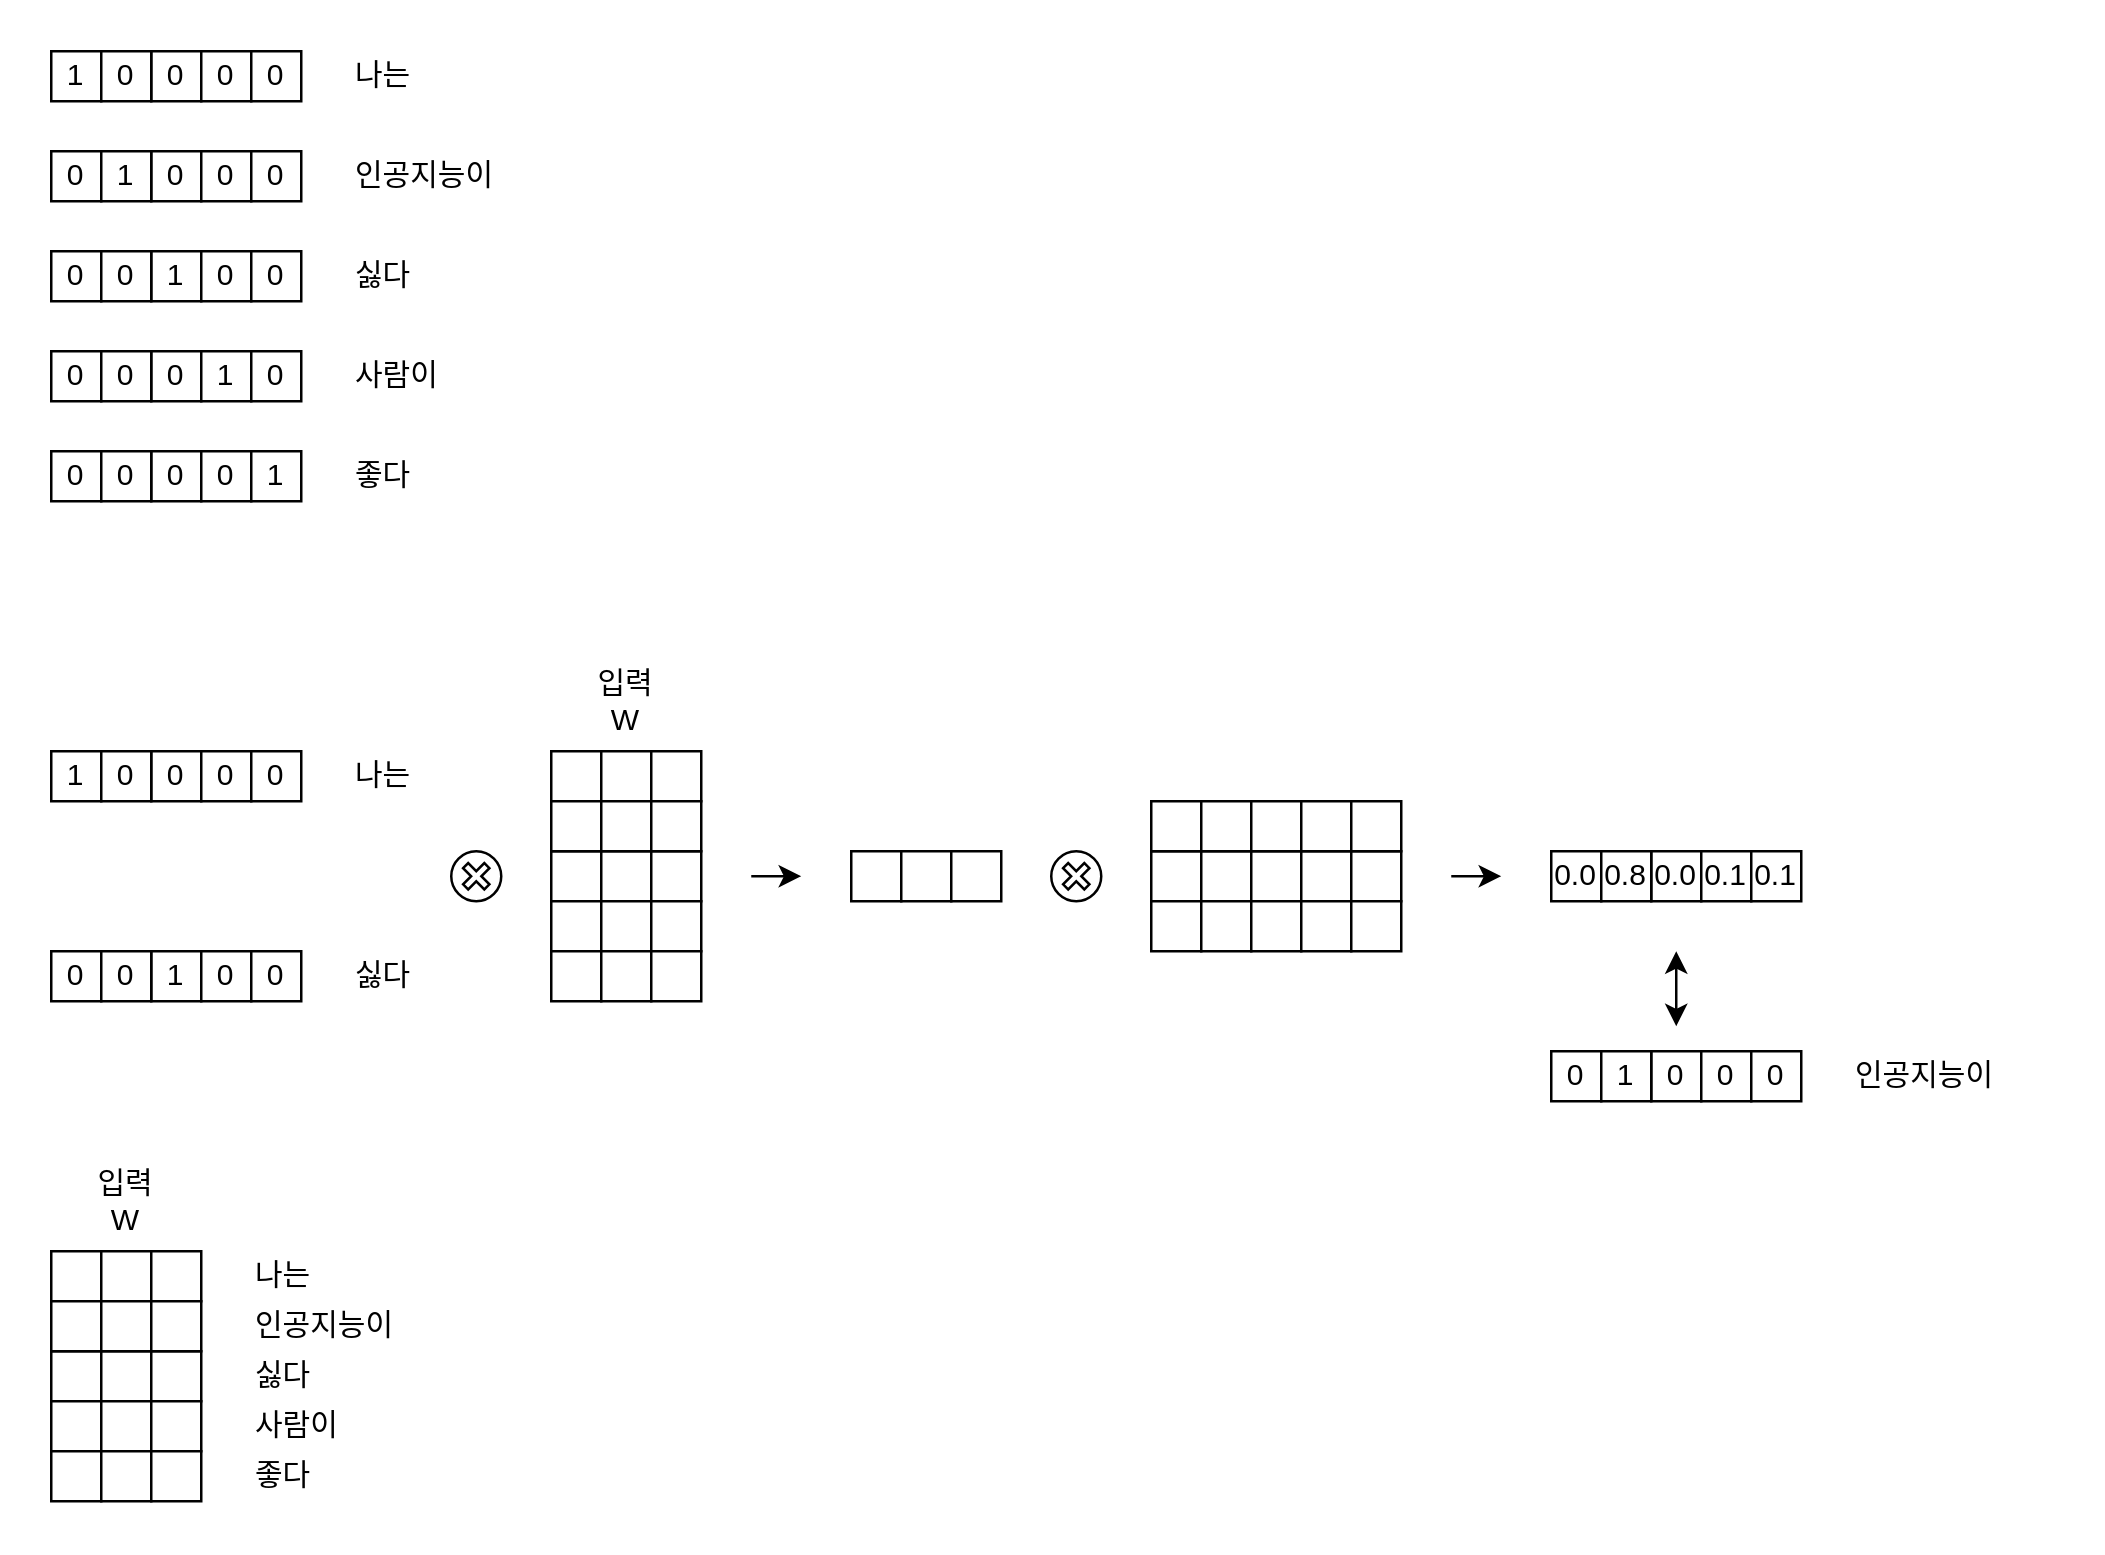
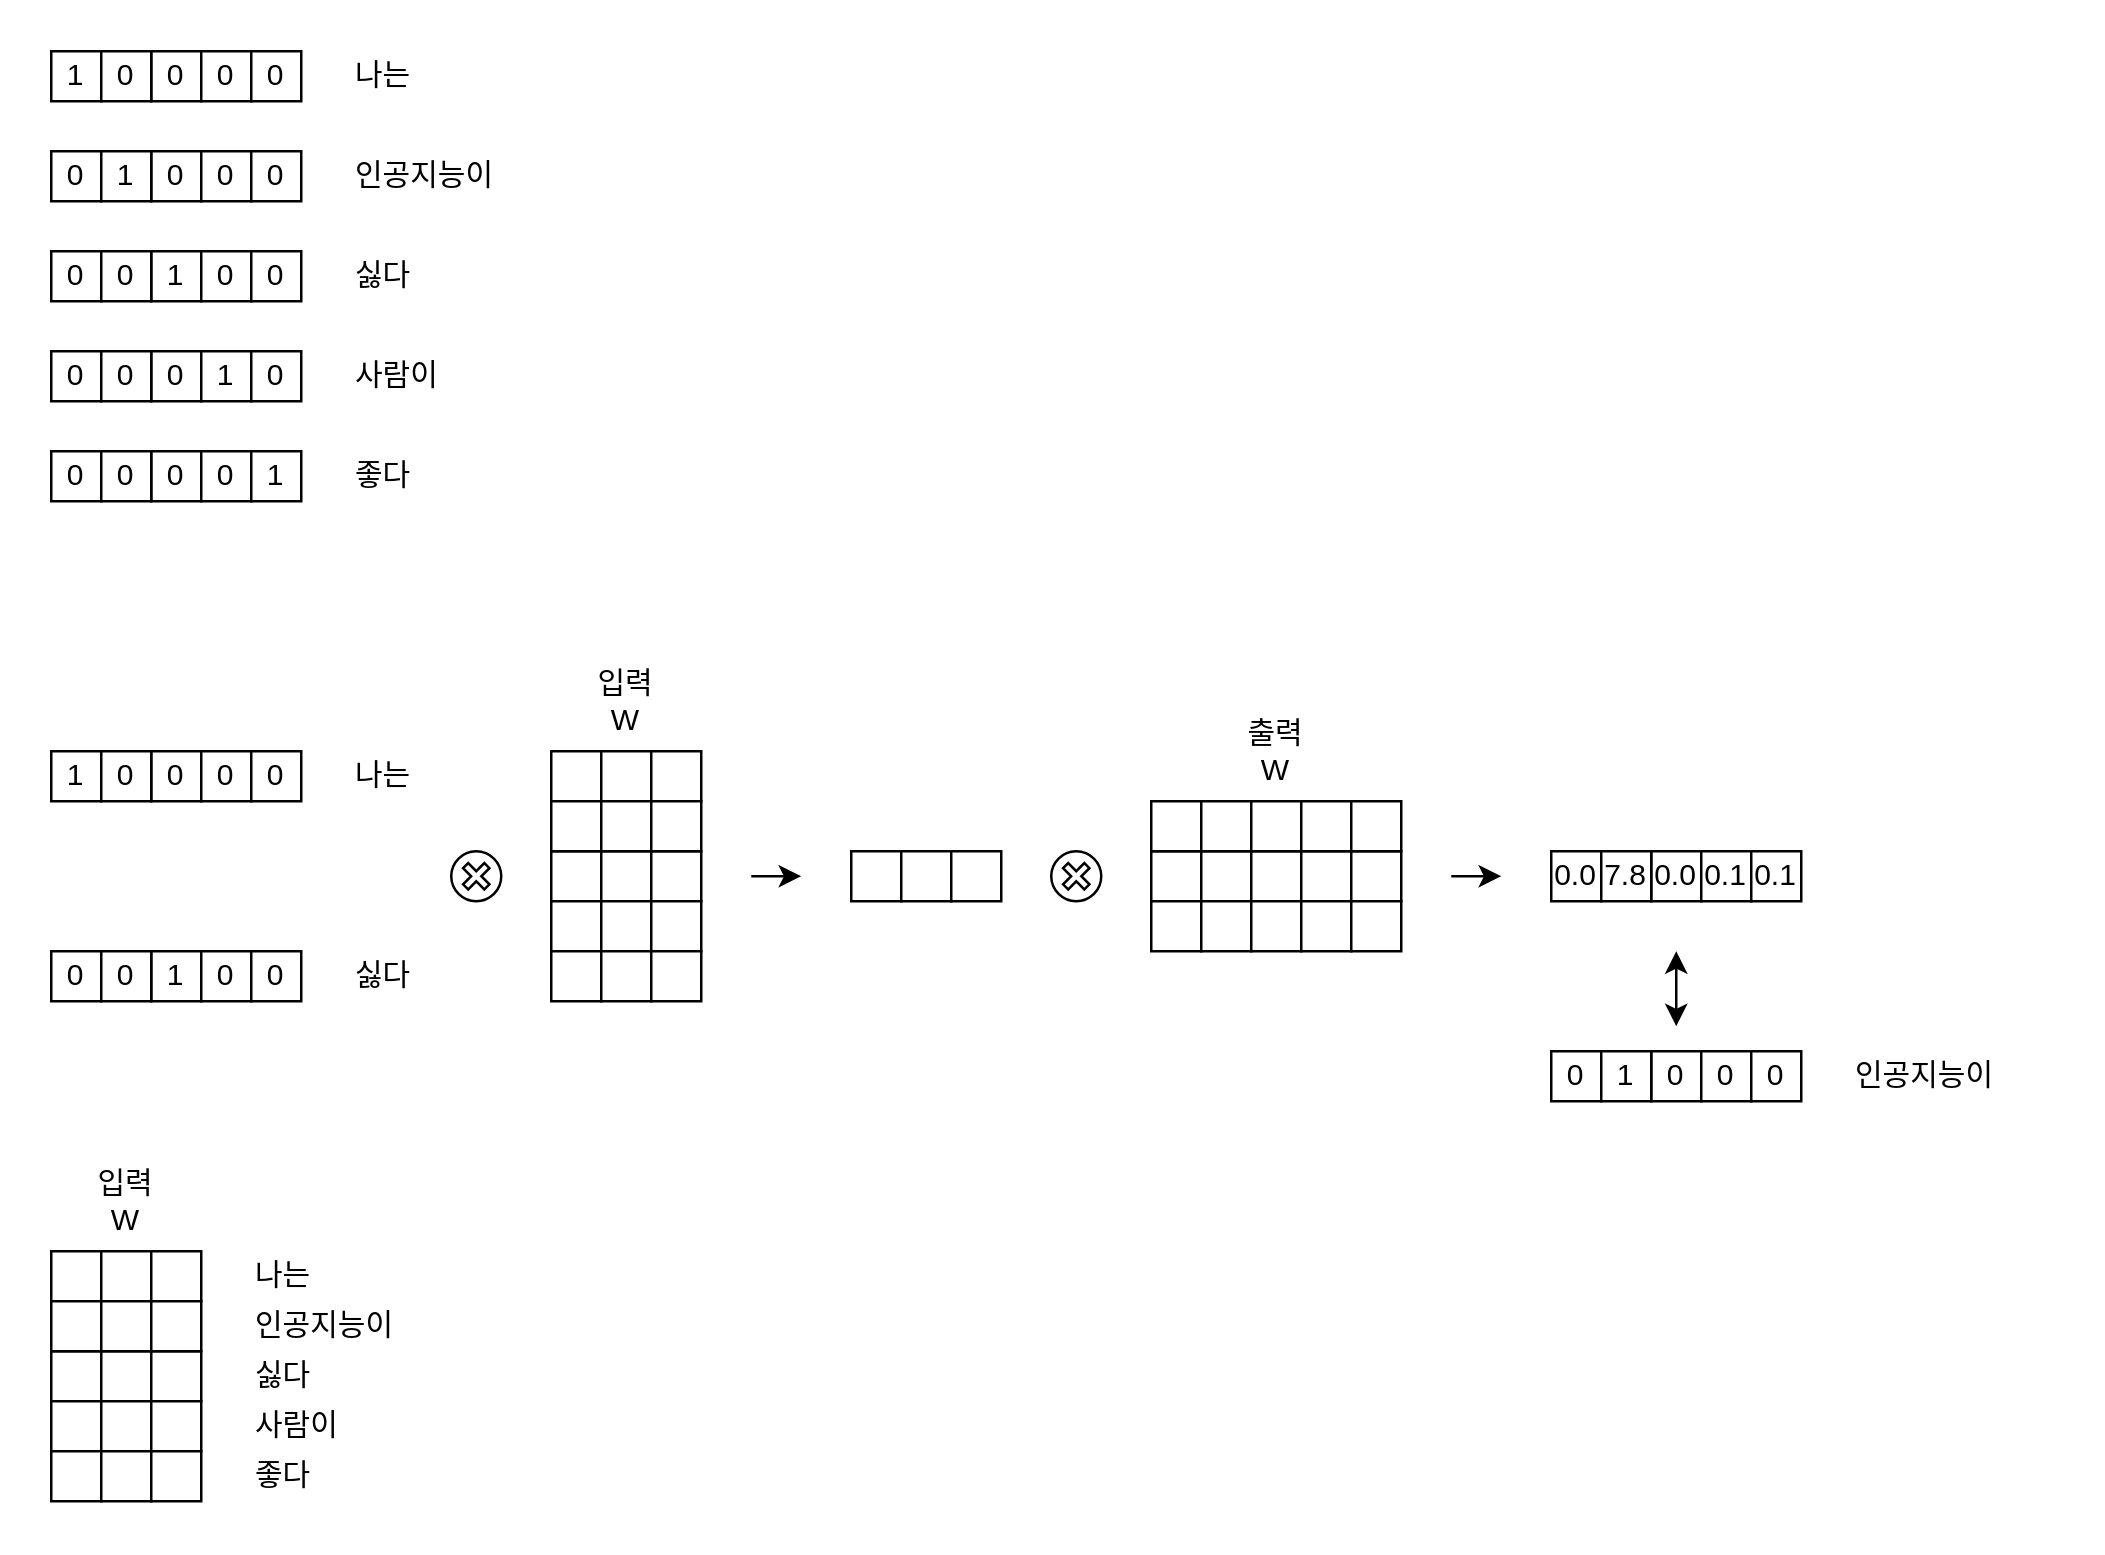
+ <mxCell id="67" value="출력&lt;br&gt;W" style="text;html=1;strokeColor=none;fillColor=none;align=center;verticalAlign=middle;whiteSpace=wrap;rounded=0;" vertex="1" parent="1"><mxGeometry x="480" y="280" width="60" height="40" as="geometry" /></mxCell>
- <mxCell id="131" value="0.8" style="rounded=0;whiteSpace=wrap;html=1;" vertex="1" parent="126"><mxGeometry x="20" width="20" height="20" as="geometry" /></mxCell>
+ <mxCell id="131" value="7.8" style="rounded=0;whiteSpace=wrap;html=1;" vertex="1" parent="126"><mxGeometry x="20" width="20" height="20" as="geometry" /></mxCell>
